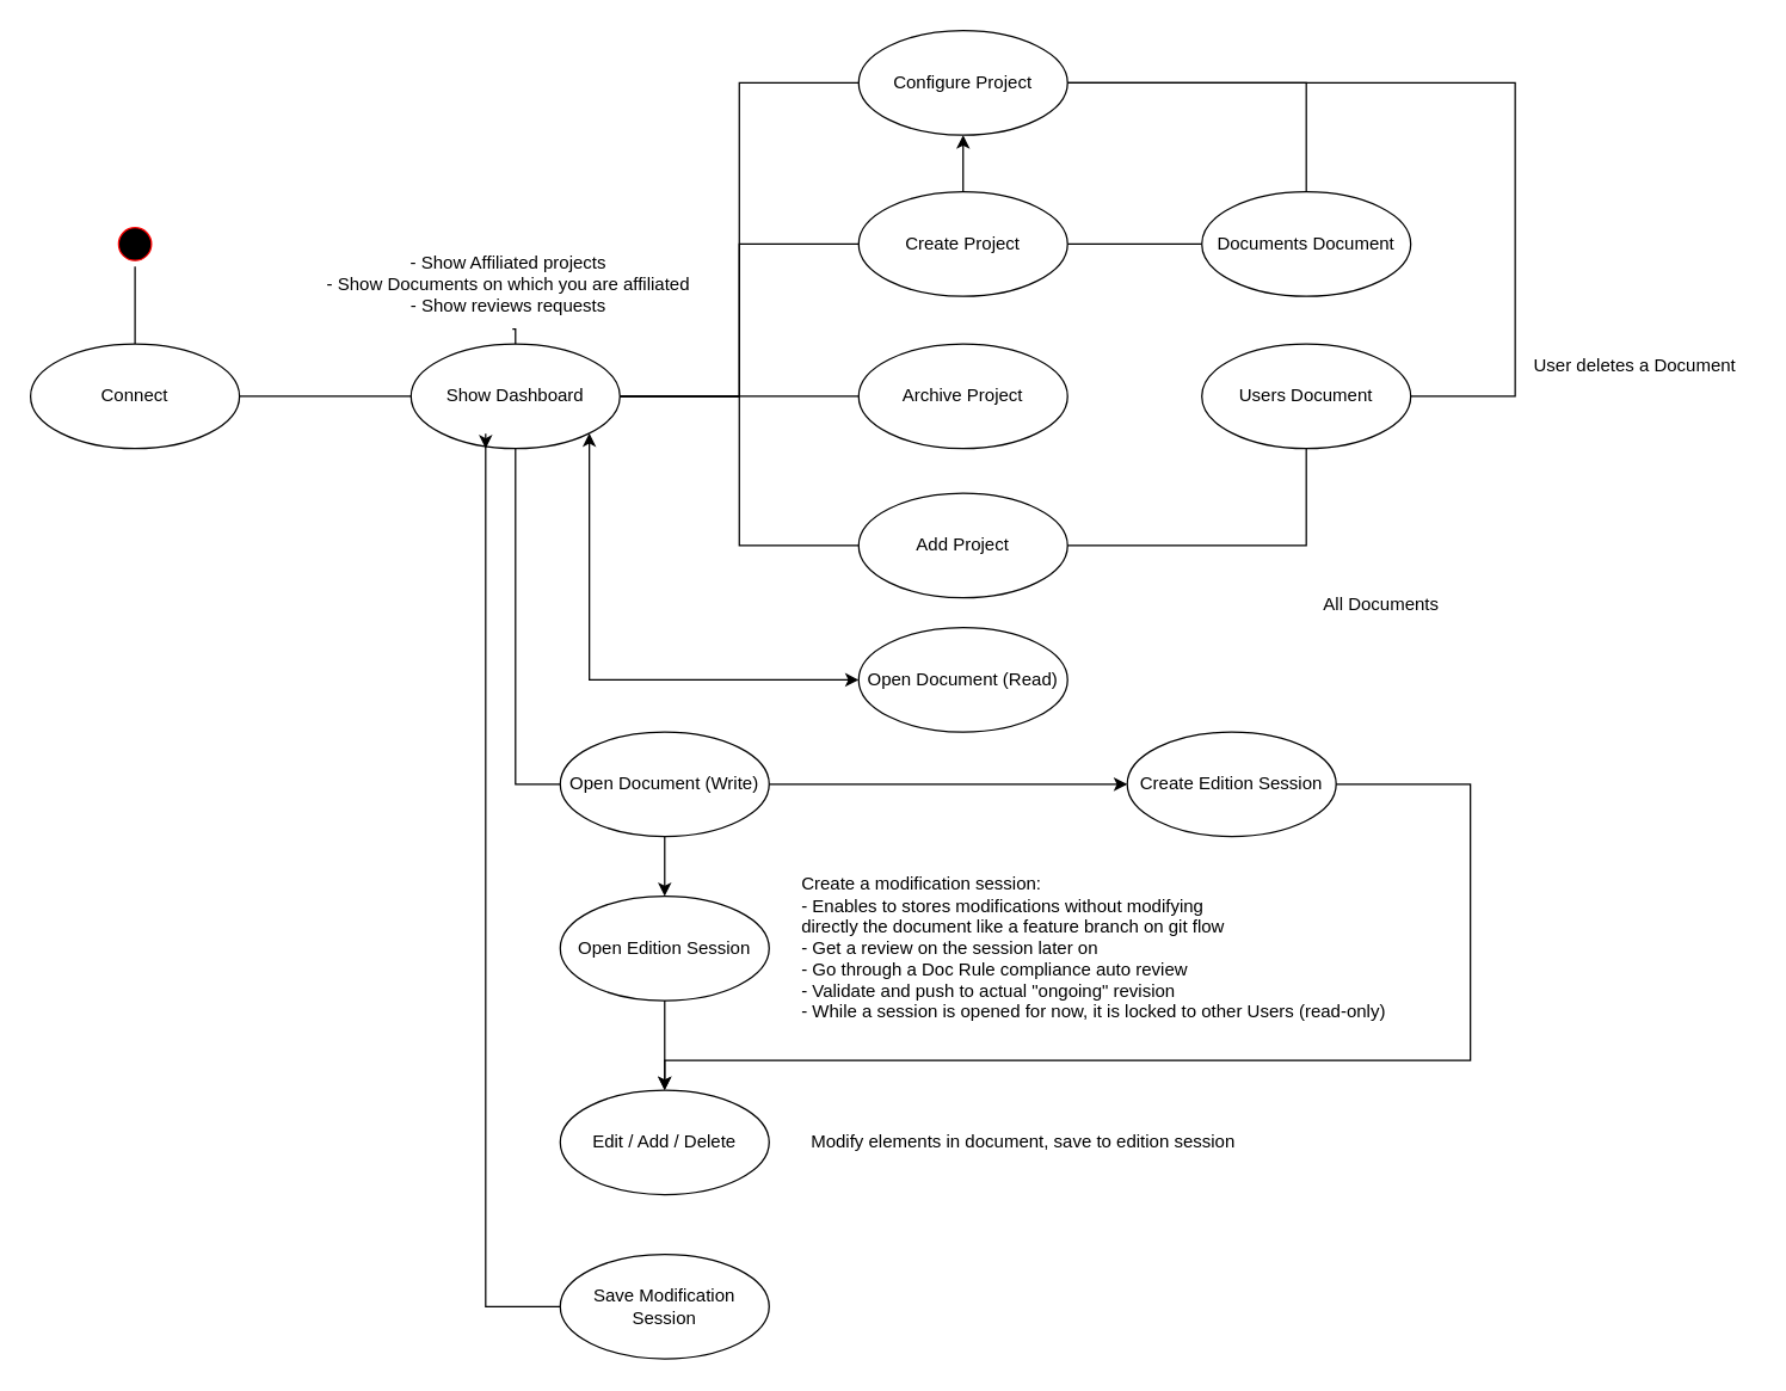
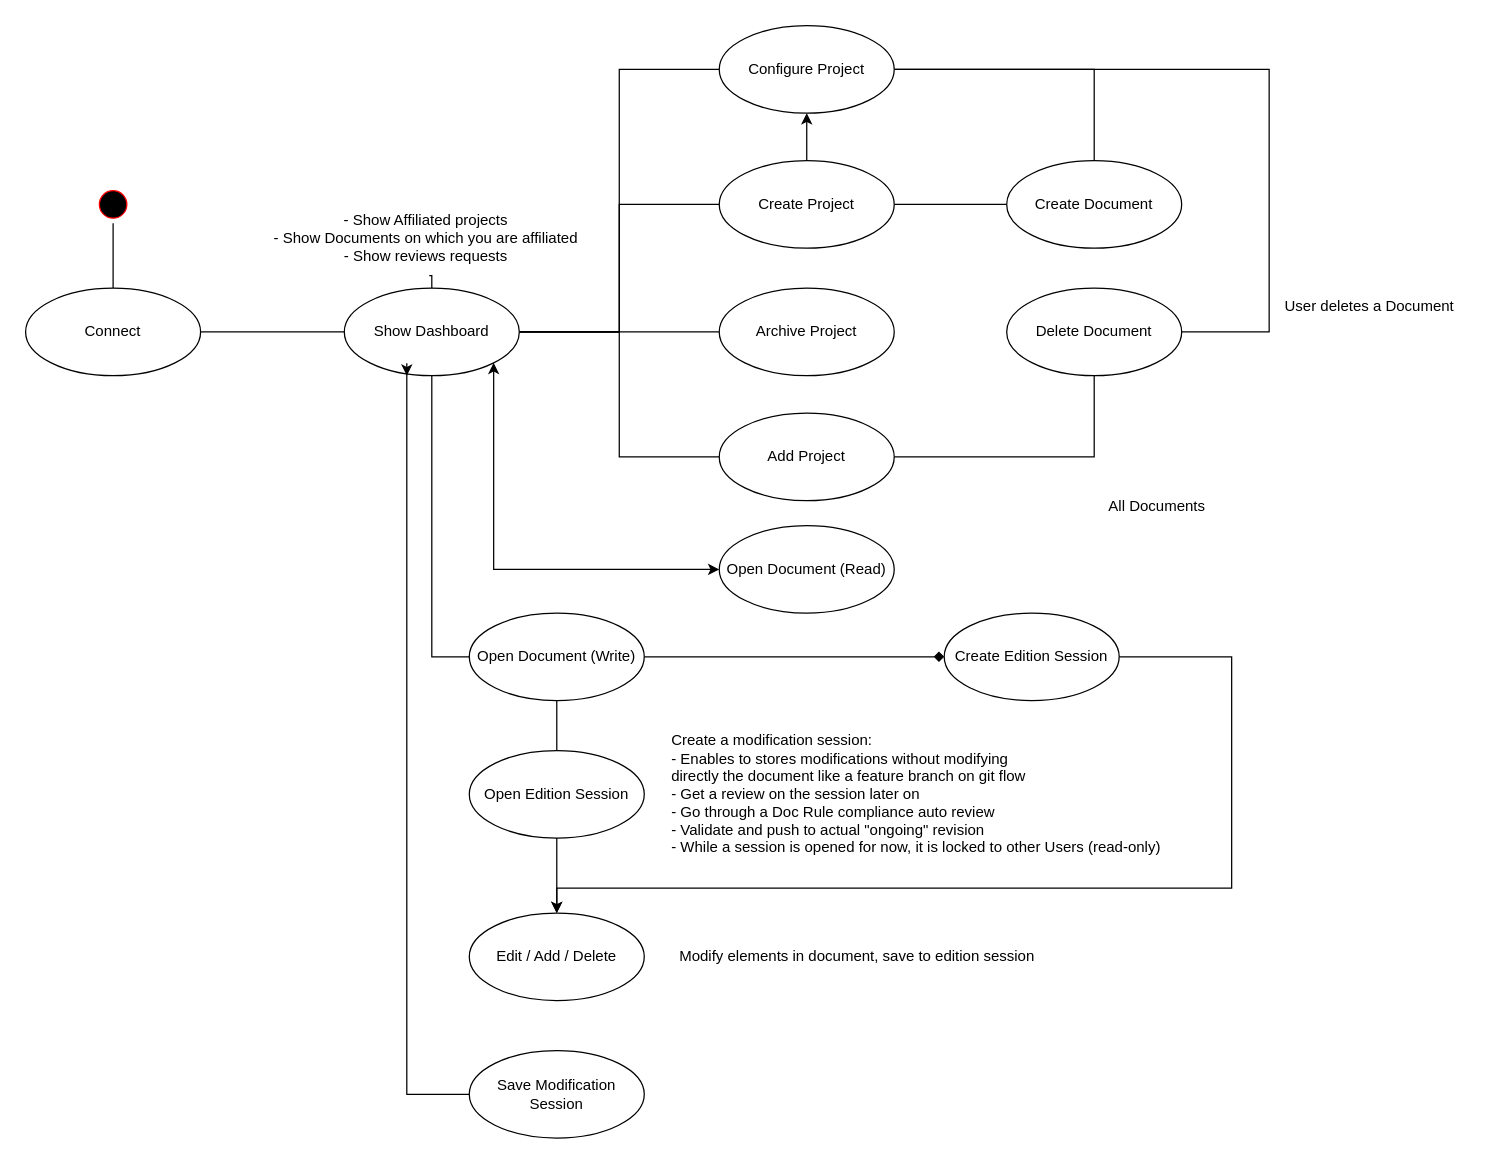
- <mxCell id="28" value="Documents Document" style="ellipse;whiteSpace=wrap;html=1;" vertex="1" parent="1"><mxGeometry x="805" y="128" width="140" height="70" as="geometry" /></mxCell>
+ <mxCell id="28" value="Create Document" style="ellipse;whiteSpace=wrap;html=1;" vertex="1" parent="1"><mxGeometry x="805" y="128" width="140" height="70" as="geometry" /></mxCell>
- <mxCell id="29" value="Users Document" style="ellipse;whiteSpace=wrap;html=1;" vertex="1" parent="1"><mxGeometry x="805" y="230" width="140" height="70" as="geometry" /></mxCell>
+ <mxCell id="29" value="Delete Document" style="ellipse;whiteSpace=wrap;html=1;" vertex="1" parent="1"><mxGeometry x="805" y="230" width="140" height="70" as="geometry" /></mxCell>
- <mxCell id="25" style="edgeStyle=orthogonalEdgeStyle;rounded=0;orthogonalLoop=1;jettySize=auto;html=1;exitX=1;exitY=0.5;exitDx=0;exitDy=0;entryX=0;entryY=0.5;entryDx=0;entryDy=0;startArrow=none;startFill=0;endArrow=classic;endFill=1;" edge="1" parent="1" source="26" target="40"><mxGeometry relative="1" as="geometry" /></mxCell>
+ <mxCell id="25" style="edgeStyle=orthogonalEdgeStyle;rounded=0;orthogonalLoop=1;jettySize=auto;html=1;exitX=1;exitY=0.5;exitDx=0;exitDy=0;entryX=0;entryY=0.5;entryDx=0;entryDy=0;startArrow=none;startFill=0;endArrow=diamond;endFill=1;" edge="1" parent="1" source="26" target="40"><mxGeometry relative="1" as="geometry" /></mxCell>
- <mxCell id="24" style="edgeStyle=orthogonalEdgeStyle;rounded=0;orthogonalLoop=1;jettySize=auto;html=1;exitX=0.5;exitY=1;exitDx=0;exitDy=0;entryX=0.5;entryY=0;entryDx=0;entryDy=0;startArrow=none;startFill=0;endArrow=classic;endFill=1;" edge="1" parent="1" source="26" target="37"><mxGeometry relative="1" as="geometry" /></mxCell>
+ <mxCell id="24" style="edgeStyle=orthogonalEdgeStyle;rounded=0;orthogonalLoop=1;jettySize=auto;html=1;exitX=0.5;exitY=1;exitDx=0;exitDy=0;entryX=0.5;entryY=0;entryDx=0;entryDy=0;startArrow=none;startFill=0;endArrow=none;endFill=1;" edge="1" parent="1" source="26" target="37"><mxGeometry relative="1" as="geometry" /></mxCell>
